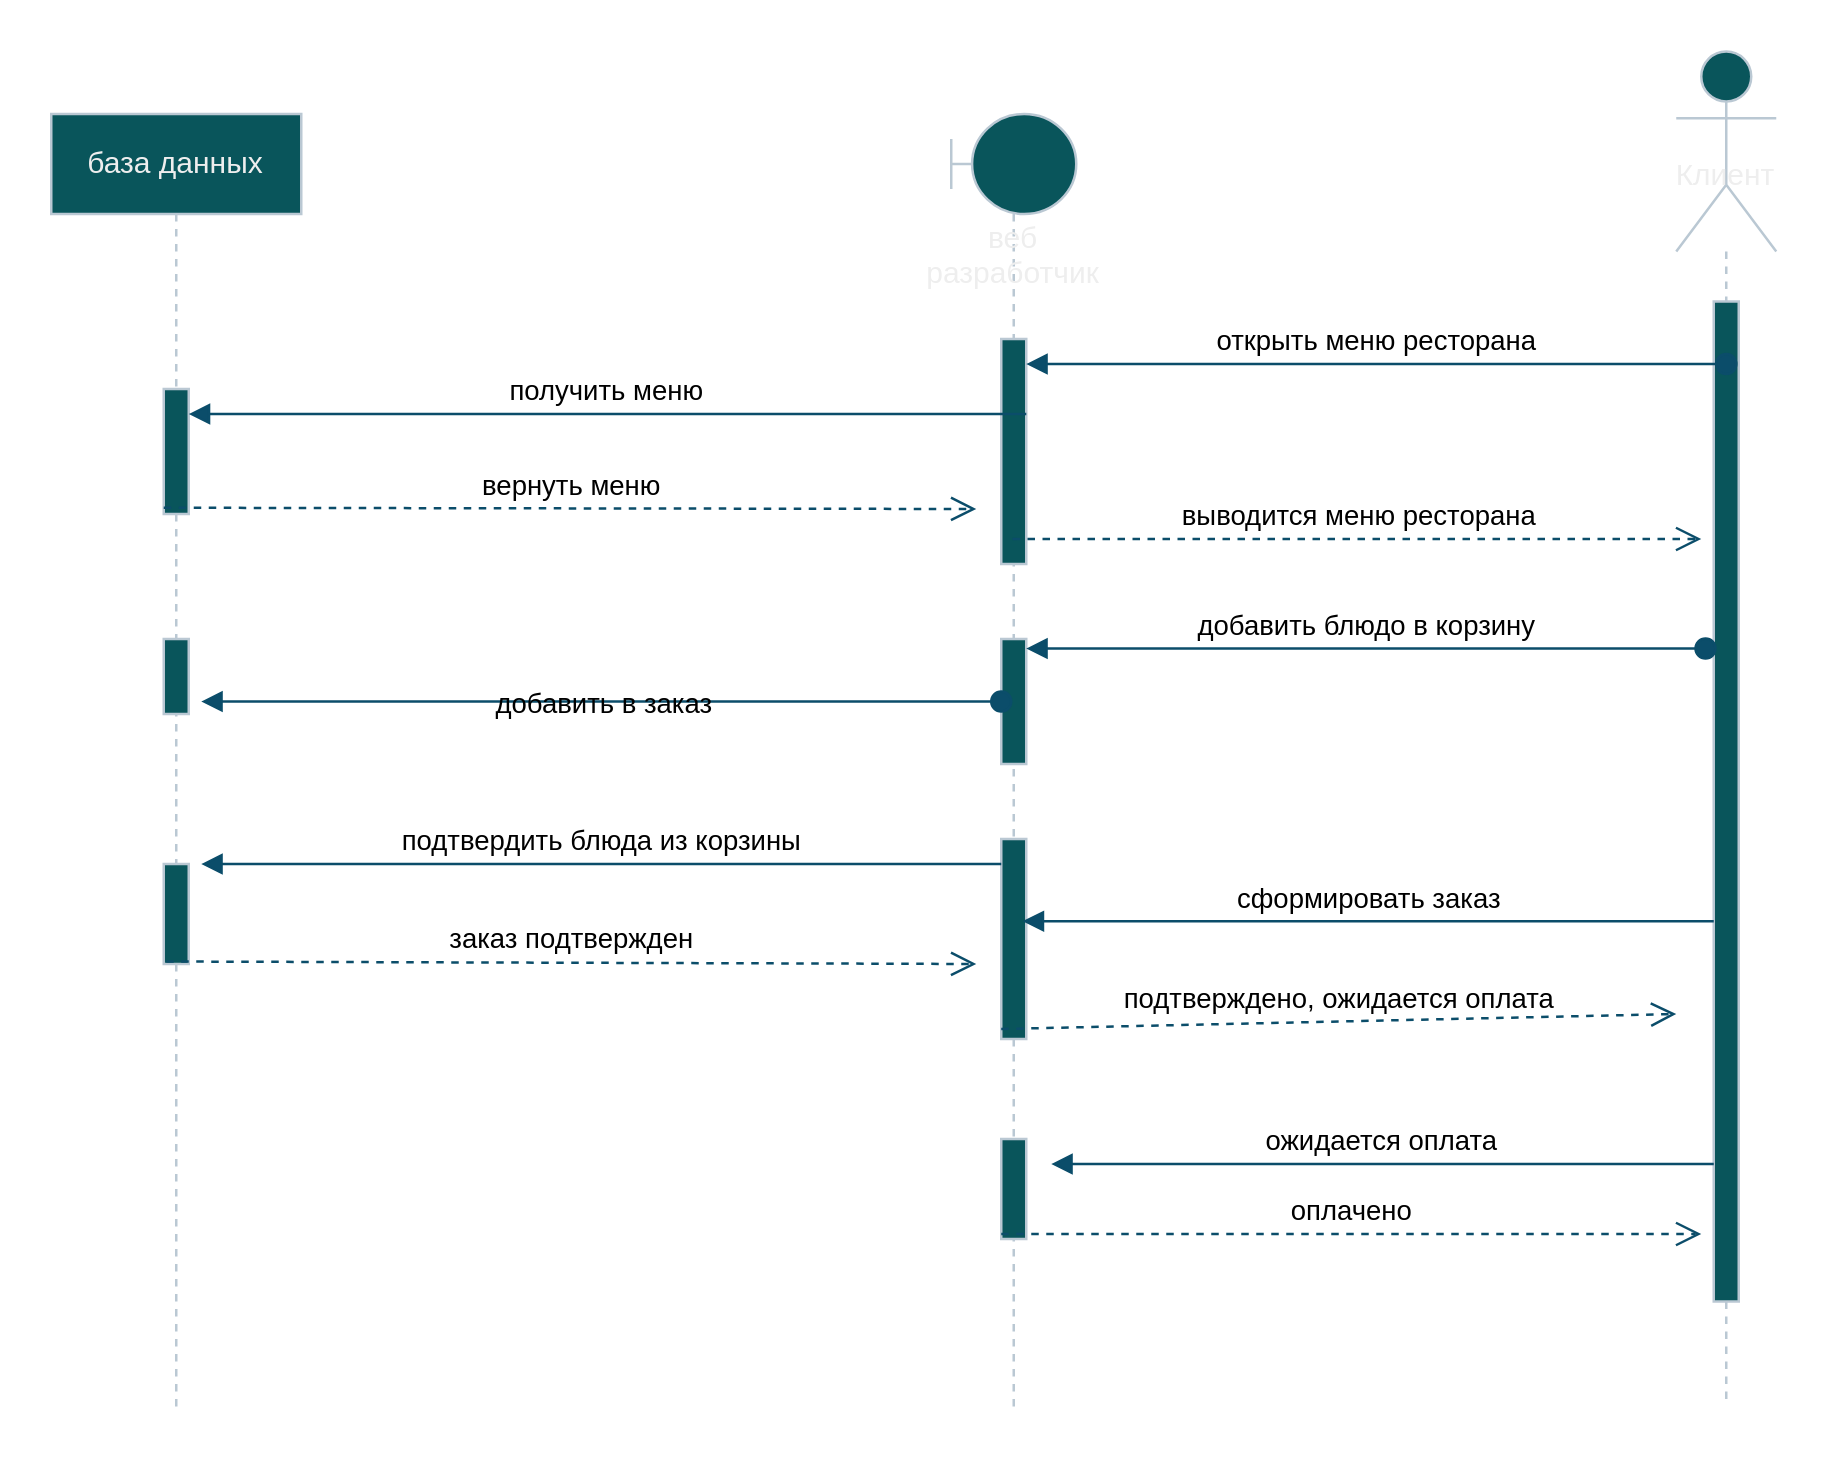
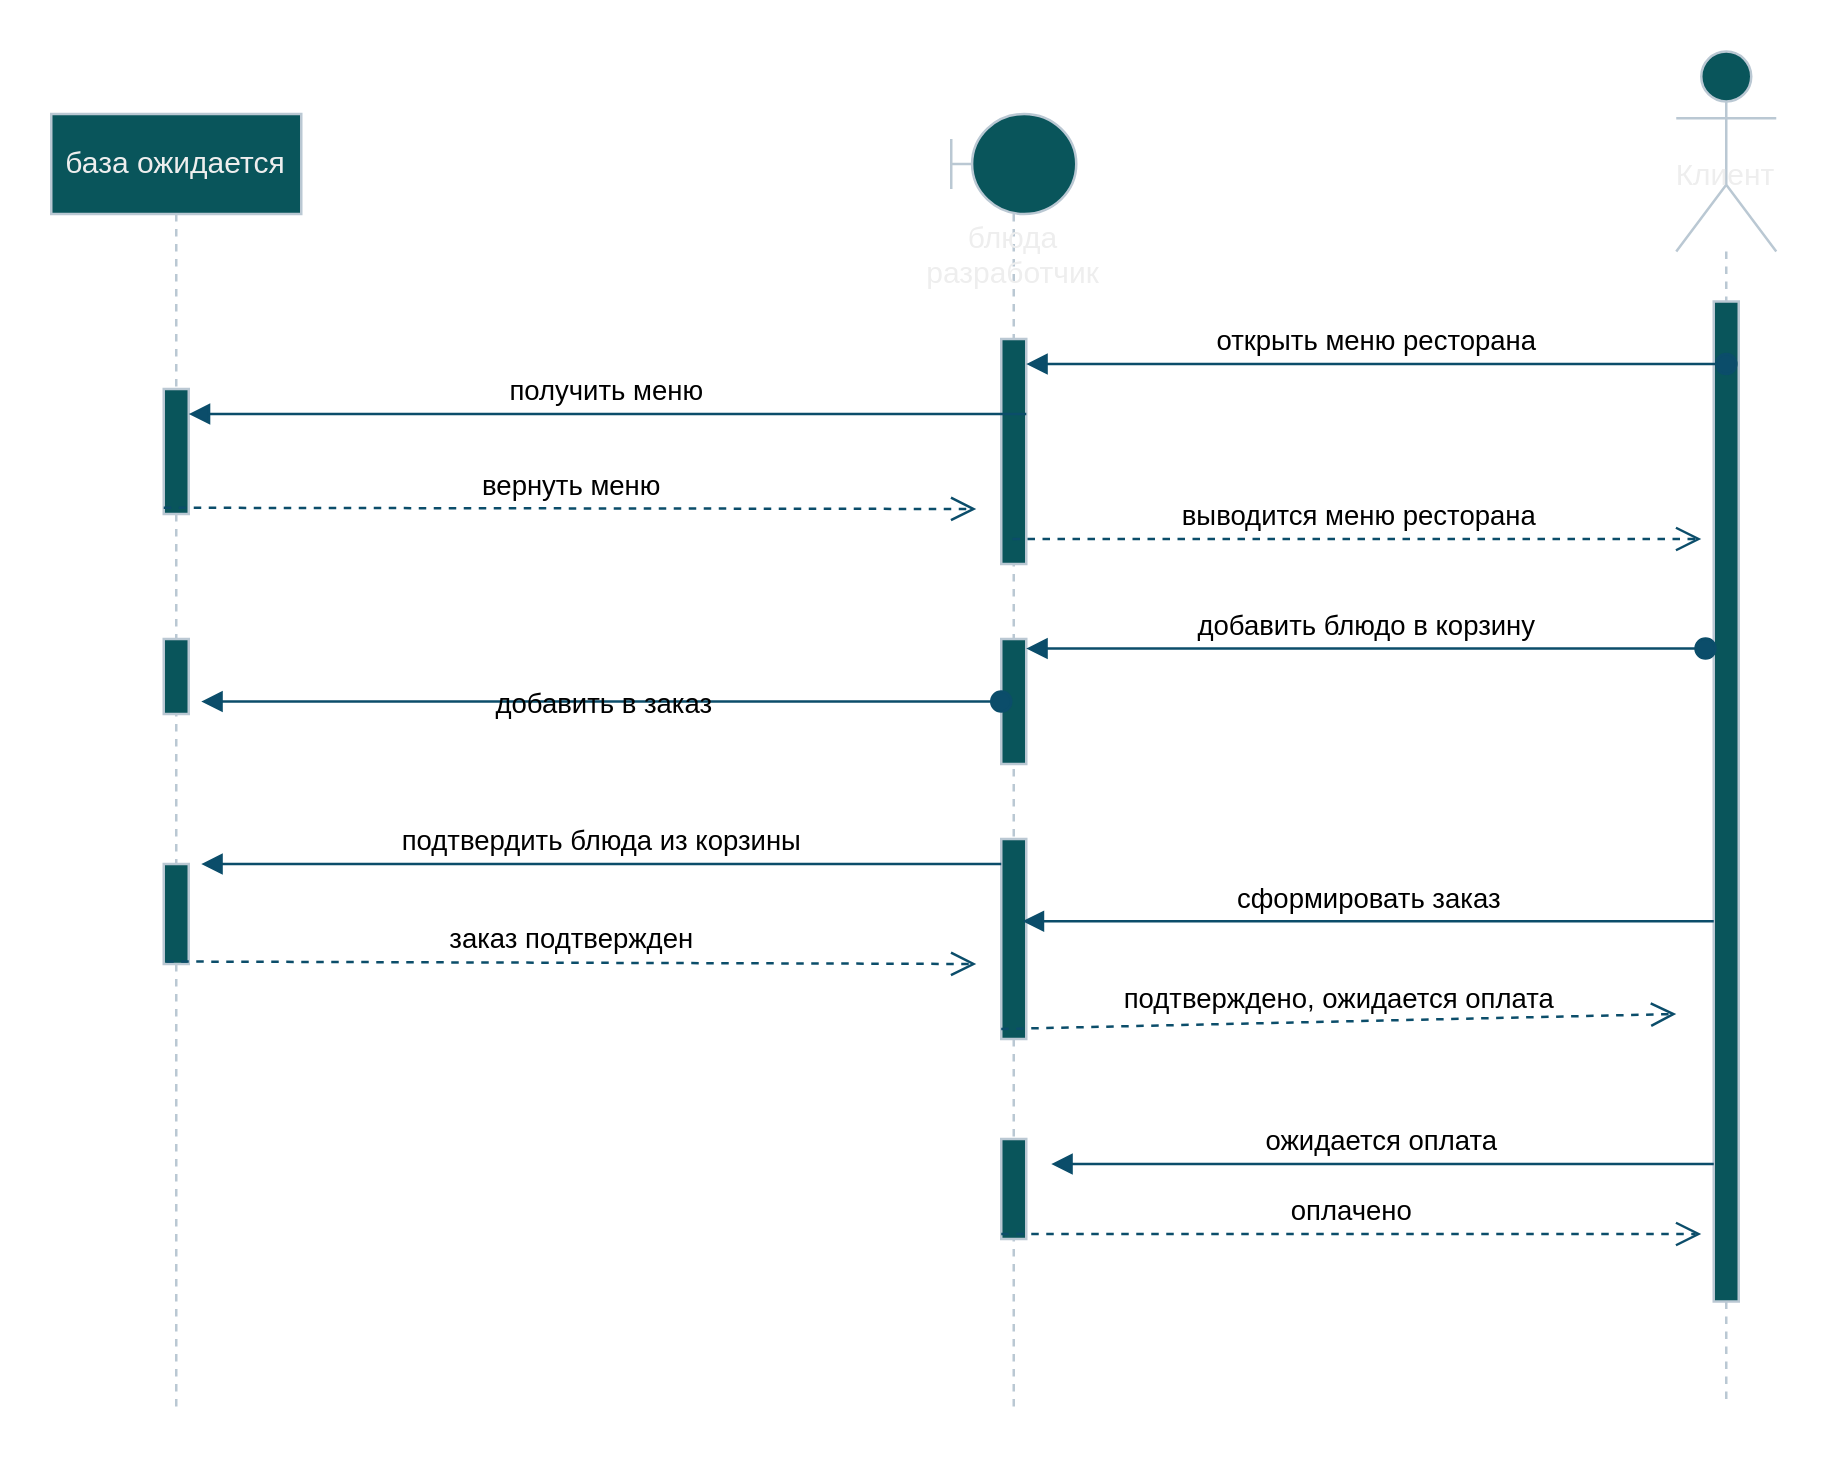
- <mxCell id="9" value="база данных" style="shape=umlLifeline;perimeter=lifelinePerimeter;whiteSpace=wrap;html=1;container=1;collapsible=0;recursiveResize=0;outlineConnect=0;labelBackgroundColor=none;fillColor=#09555B;strokeColor=#BAC8D3;fontColor=#EEEEEE;" parent="1" vertex="1"><mxGeometry x="20" y="45" width="100" height="520" as="geometry" /></mxCell>
+ <mxCell id="9" value="база ожидается" style="shape=umlLifeline;perimeter=lifelinePerimeter;whiteSpace=wrap;html=1;container=1;collapsible=0;recursiveResize=0;outlineConnect=0;labelBackgroundColor=none;fillColor=#09555B;strokeColor=#BAC8D3;fontColor=#EEEEEE;" parent="1" vertex="1"><mxGeometry x="20" y="45" width="100" height="520" as="geometry" /></mxCell>
- <mxCell id="4" value="веб разработчик" style="shape=umlLifeline;participant=umlBoundary;perimeter=lifelinePerimeter;whiteSpace=wrap;html=1;container=1;collapsible=0;recursiveResize=0;verticalAlign=top;spacingTop=36;outlineConnect=0;labelBackgroundColor=none;fillColor=#09555B;strokeColor=#BAC8D3;fontColor=#EEEEEE;" parent="1" vertex="1"><mxGeometry x="380" y="45" width="50" height="520" as="geometry" /></mxCell>
+ <mxCell id="4" value="блюда разработчик" style="shape=umlLifeline;participant=umlBoundary;perimeter=lifelinePerimeter;whiteSpace=wrap;html=1;container=1;collapsible=0;recursiveResize=0;verticalAlign=top;spacingTop=36;outlineConnect=0;labelBackgroundColor=none;fillColor=#09555B;strokeColor=#BAC8D3;fontColor=#EEEEEE;" parent="1" vertex="1"><mxGeometry x="380" y="45" width="50" height="520" as="geometry" /></mxCell>
